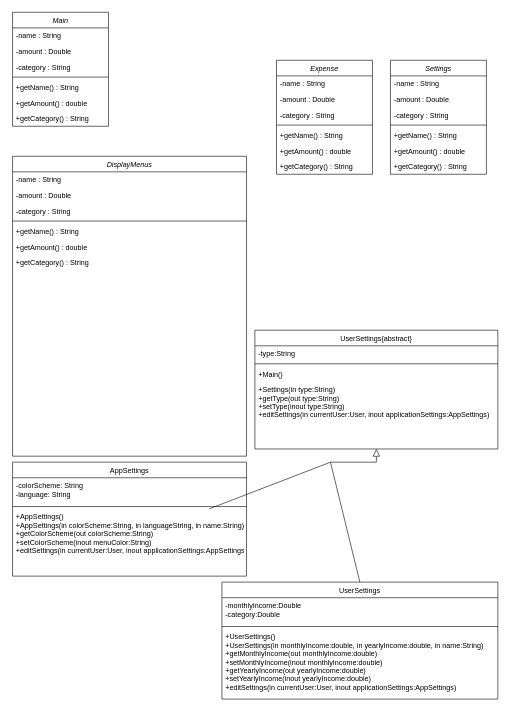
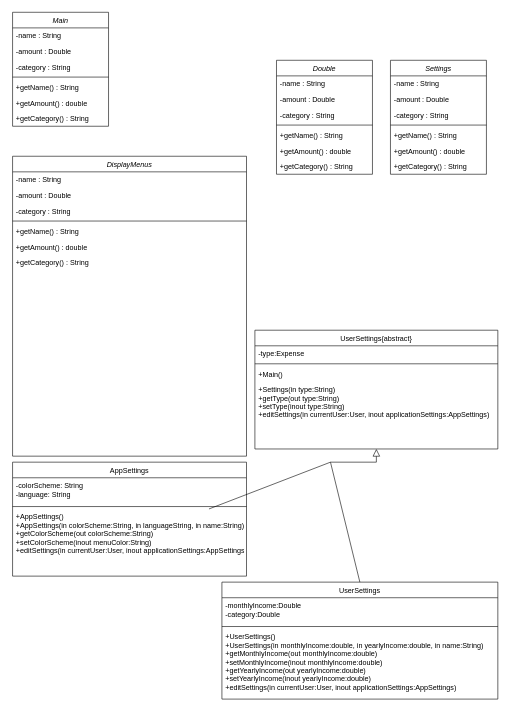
- <mxCell id="26" value="Expense" style="swimlane;fontStyle=2;align=center;verticalAlign=top;childLayout=stackLayout;horizontal=1;startSize=26;horizontalStack=0;resizeParent=1;resizeLast=0;collapsible=1;marginBottom=0;rounded=0;shadow=0;strokeWidth=1;" vertex="1" parent="1"><mxGeometry x="460" y="100" width="160" height="190" as="geometry"><mxRectangle x="230" y="140" width="160" height="26" as="alternateBounds" /></mxGeometry></mxCell>
+ <mxCell id="26" value="Double" style="swimlane;fontStyle=2;align=center;verticalAlign=top;childLayout=stackLayout;horizontal=1;startSize=26;horizontalStack=0;resizeParent=1;resizeLast=0;collapsible=1;marginBottom=0;rounded=0;shadow=0;strokeWidth=1;" vertex="1" parent="1"><mxGeometry x="460" y="100" width="160" height="190" as="geometry"><mxRectangle x="230" y="140" width="160" height="26" as="alternateBounds" /></mxGeometry></mxCell>
- <mxCell id="20" value="-type:String" style="text;align=left;verticalAlign=top;spacingLeft=4;spacingRight=4;overflow=hidden;rotatable=0;points=[[0,0.5],[1,0.5]];portConstraint=eastwest;" parent="19" vertex="1"><mxGeometry y="26" width="405" height="26" as="geometry" /></mxCell>
+ <mxCell id="20" value="-type:Expense" style="text;align=left;verticalAlign=top;spacingLeft=4;spacingRight=4;overflow=hidden;rotatable=0;points=[[0,0.5],[1,0.5]];portConstraint=eastwest;" parent="19" vertex="1"><mxGeometry y="26" width="405" height="26" as="geometry" /></mxCell>
